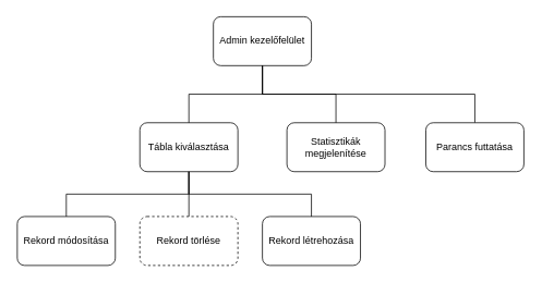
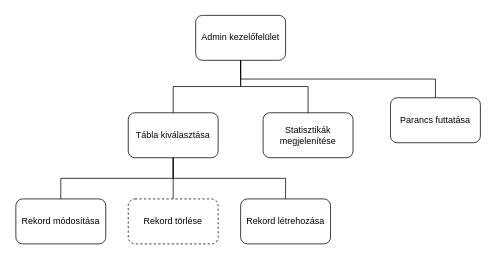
- <mxCell id="14" value="Parancs futtatása" style="rounded=1;whiteSpace=wrap;html=1;comic=0;strokeColor=default;" vertex="1" parent="1"><mxGeometry x="520" y="150" width="120" height="60" as="geometry" /></mxCell>
+ <mxCell id="14" value="Parancs futtatása" style="rounded=1;whiteSpace=wrap;html=1;comic=0;strokeColor=default;" vertex="1" parent="1"><mxGeometry x="520" y="130" width="120" height="60" as="geometry" /></mxCell>
